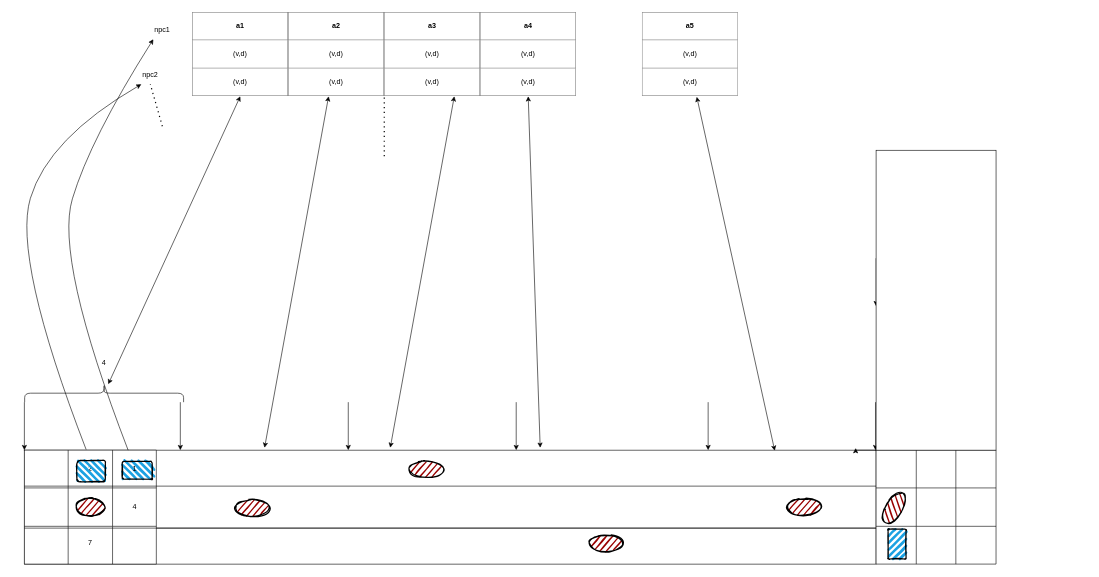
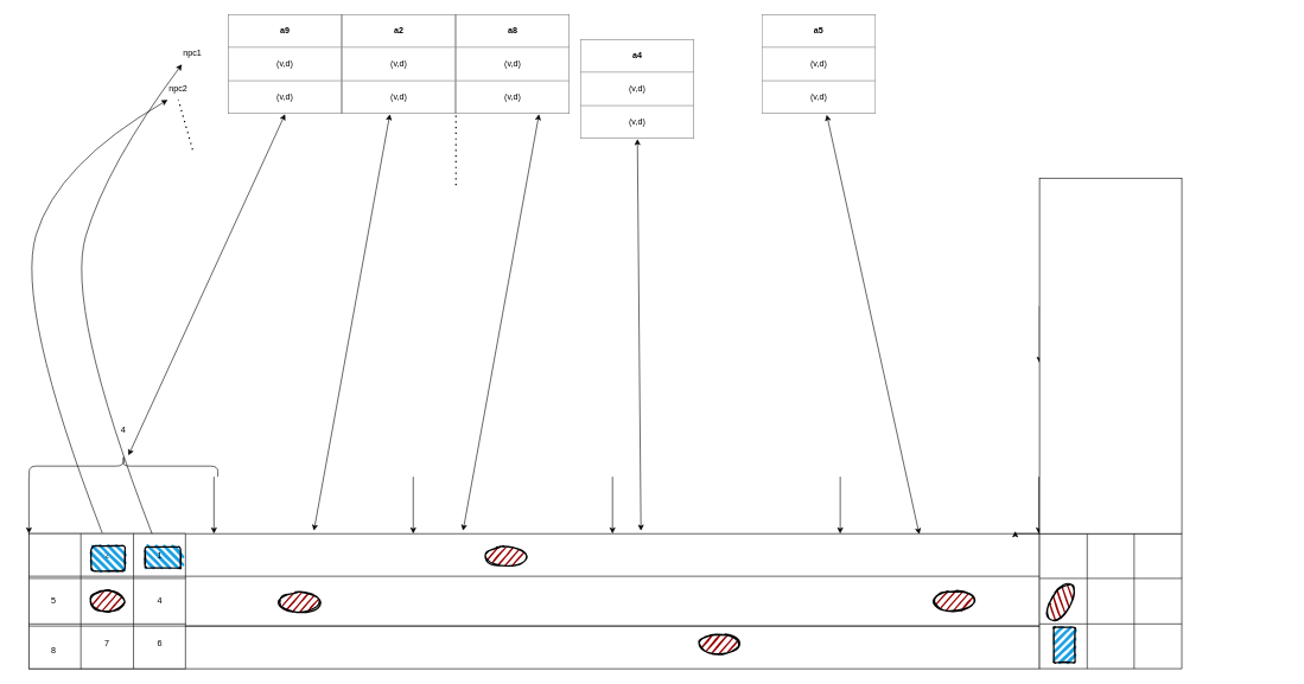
- <mxCell id="57" value="&lt;table border=&quot;1&quot; width=&quot;100%&quot; height=&quot;100%&quot; cellpadding=&quot;4&quot; style=&quot;width:100%;height:100%;border-collapse:collapse;&quot;&gt;&lt;tbody&gt;&lt;tr&gt;&lt;th align=&quot;center&quot;&gt;a1&lt;/th&gt;&lt;/tr&gt;&lt;tr&gt;&lt;td align=&quot;center&quot;&gt;(v,d)&lt;/td&gt;&lt;/tr&gt;&lt;tr&gt;&lt;td align=&quot;center&quot;&gt;(v,d)&lt;br&gt;&lt;/td&gt;&lt;/tr&gt;&lt;/tbody&gt;&lt;/table&gt;" style="text;html=1;strokeColor=none;fillColor=none;overflow=fill;" vertex="1" parent="1"><mxGeometry x="320" y="20" width="160" height="140" as="geometry" /></mxCell>
+ <mxCell id="57" value="&lt;table border=&quot;1&quot; width=&quot;100%&quot; height=&quot;100%&quot; cellpadding=&quot;4&quot; style=&quot;width:100%;height:100%;border-collapse:collapse;&quot;&gt;&lt;tbody&gt;&lt;tr&gt;&lt;th align=&quot;center&quot;&gt;a9&lt;/th&gt;&lt;/tr&gt;&lt;tr&gt;&lt;td align=&quot;center&quot;&gt;(v,d)&lt;/td&gt;&lt;/tr&gt;&lt;tr&gt;&lt;td align=&quot;center&quot;&gt;(v,d)&lt;br&gt;&lt;/td&gt;&lt;/tr&gt;&lt;/tbody&gt;&lt;/table&gt;" style="text;html=1;strokeColor=none;fillColor=none;overflow=fill;" vertex="1" parent="1"><mxGeometry x="320" y="20" width="160" height="140" as="geometry" /></mxCell>
- <mxCell id="59" value="&lt;table border=&quot;1&quot; width=&quot;100%&quot; height=&quot;100%&quot; cellpadding=&quot;4&quot; style=&quot;width:100%;height:100%;border-collapse:collapse;&quot;&gt;&lt;tbody&gt;&lt;tr&gt;&lt;th align=&quot;center&quot;&gt;a3&lt;/th&gt;&lt;/tr&gt;&lt;tr&gt;&lt;td align=&quot;center&quot;&gt;(v,d)&lt;br&gt;&lt;/td&gt;&lt;/tr&gt;&lt;tr&gt;&lt;td align=&quot;center&quot;&gt;(v,d)&lt;br&gt;&lt;/td&gt;&lt;/tr&gt;&lt;/tbody&gt;&lt;/table&gt;" style="text;html=1;strokeColor=none;fillColor=none;overflow=fill;" vertex="1" parent="1"><mxGeometry x="640" y="20" width="160" height="140" as="geometry" /></mxCell>
+ <mxCell id="59" value="&lt;table border=&quot;1&quot; width=&quot;100%&quot; height=&quot;100%&quot; cellpadding=&quot;4&quot; style=&quot;width:100%;height:100%;border-collapse:collapse;&quot;&gt;&lt;tbody&gt;&lt;tr&gt;&lt;th align=&quot;center&quot;&gt;a8&lt;/th&gt;&lt;/tr&gt;&lt;tr&gt;&lt;td align=&quot;center&quot;&gt;(v,d)&lt;br&gt;&lt;/td&gt;&lt;/tr&gt;&lt;tr&gt;&lt;td align=&quot;center&quot;&gt;(v,d)&lt;br&gt;&lt;/td&gt;&lt;/tr&gt;&lt;/tbody&gt;&lt;/table&gt;" style="text;html=1;strokeColor=none;fillColor=none;overflow=fill;" vertex="1" parent="1"><mxGeometry x="640" y="20" width="160" height="140" as="geometry" /></mxCell>
- <mxCell id="63" value="npc1" style="text;html=1;strokeColor=none;fillColor=none;align=center;verticalAlign=middle;whiteSpace=wrap;rounded=0;" vertex="1" parent="1"><mxGeometry x="240" y="35" width="60" height="30" as="geometry" /></mxCell>
+ <mxCell id="63" value="npc1" style="text;html=1;strokeColor=none;fillColor=none;align=center;verticalAlign=middle;whiteSpace=wrap;rounded=0;" vertex="1" parent="1"><mxGeometry x="240" y="60" width="60" height="30" as="geometry" /></mxCell>
- <mxCell id="60" value="&lt;table border=&quot;1&quot; width=&quot;100%&quot; height=&quot;100%&quot; cellpadding=&quot;4&quot; style=&quot;width:100%;height:100%;border-collapse:collapse;&quot;&gt;&lt;tbody&gt;&lt;tr&gt;&lt;th align=&quot;center&quot;&gt;a4&lt;/th&gt;&lt;/tr&gt;&lt;tr&gt;&lt;td align=&quot;center&quot;&gt;(v,d)&lt;br&gt;&lt;/td&gt;&lt;/tr&gt;&lt;tr&gt;&lt;td align=&quot;center&quot;&gt;(v,d)&lt;br&gt;&lt;/td&gt;&lt;/tr&gt;&lt;/tbody&gt;&lt;/table&gt;" style="text;html=1;strokeColor=none;fillColor=none;overflow=fill;" vertex="1" parent="1"><mxGeometry x="800" y="20" width="160" height="140" as="geometry" /></mxCell>
+ <mxCell id="60" value="&lt;table border=&quot;1&quot; width=&quot;100%&quot; height=&quot;100%&quot; cellpadding=&quot;4&quot; style=&quot;width:100%;height:100%;border-collapse:collapse;&quot;&gt;&lt;tbody&gt;&lt;tr&gt;&lt;th align=&quot;center&quot;&gt;a4&lt;/th&gt;&lt;/tr&gt;&lt;tr&gt;&lt;td align=&quot;center&quot;&gt;(v,d)&lt;br&gt;&lt;/td&gt;&lt;/tr&gt;&lt;tr&gt;&lt;td align=&quot;center&quot;&gt;(v,d)&lt;br&gt;&lt;/td&gt;&lt;/tr&gt;&lt;/tbody&gt;&lt;/table&gt;" style="text;html=1;strokeColor=none;fillColor=none;overflow=fill;" vertex="1" parent="1"><mxGeometry x="815" y="55" width="160" height="140" as="geometry" /></mxCell>
+ <mxCell id="25" value="5" style="text;html=1;strokeColor=none;fillColor=none;align=center;verticalAlign=middle;whiteSpace=wrap;rounded=0;" vertex="1" parent="1"><mxGeometry x="45" y="830" width="60" height="30" as="geometry" /></mxCell>
+ <mxCell id="24" value="6" style="text;html=1;strokeColor=none;fillColor=none;align=center;verticalAlign=middle;whiteSpace=wrap;rounded=0;" vertex="1" parent="1"><mxGeometry x="194" y="890" width="60" height="30" as="geometry" /></mxCell>
+ <mxCell id="27" value="8" style="text;html=1;strokeColor=none;fillColor=none;align=center;verticalAlign=middle;whiteSpace=wrap;rounded=0;" vertex="1" parent="1"><mxGeometry x="45" y="900" width="60" height="30" as="geometry" /></mxCell>
